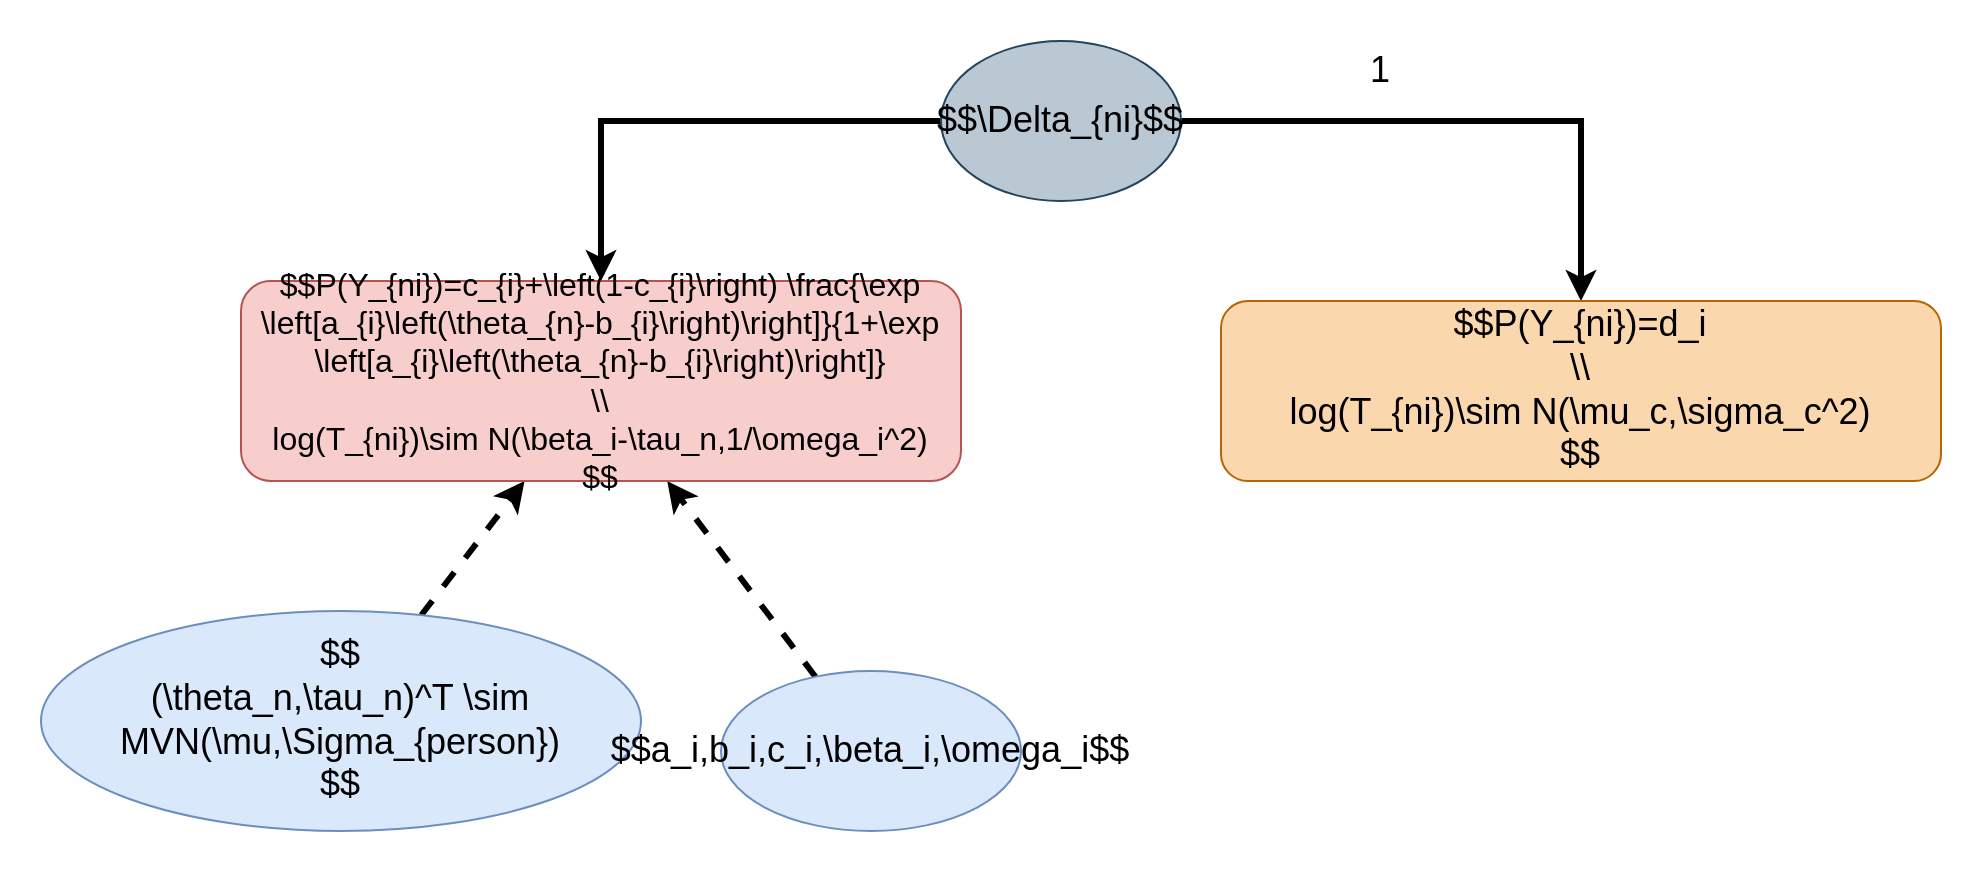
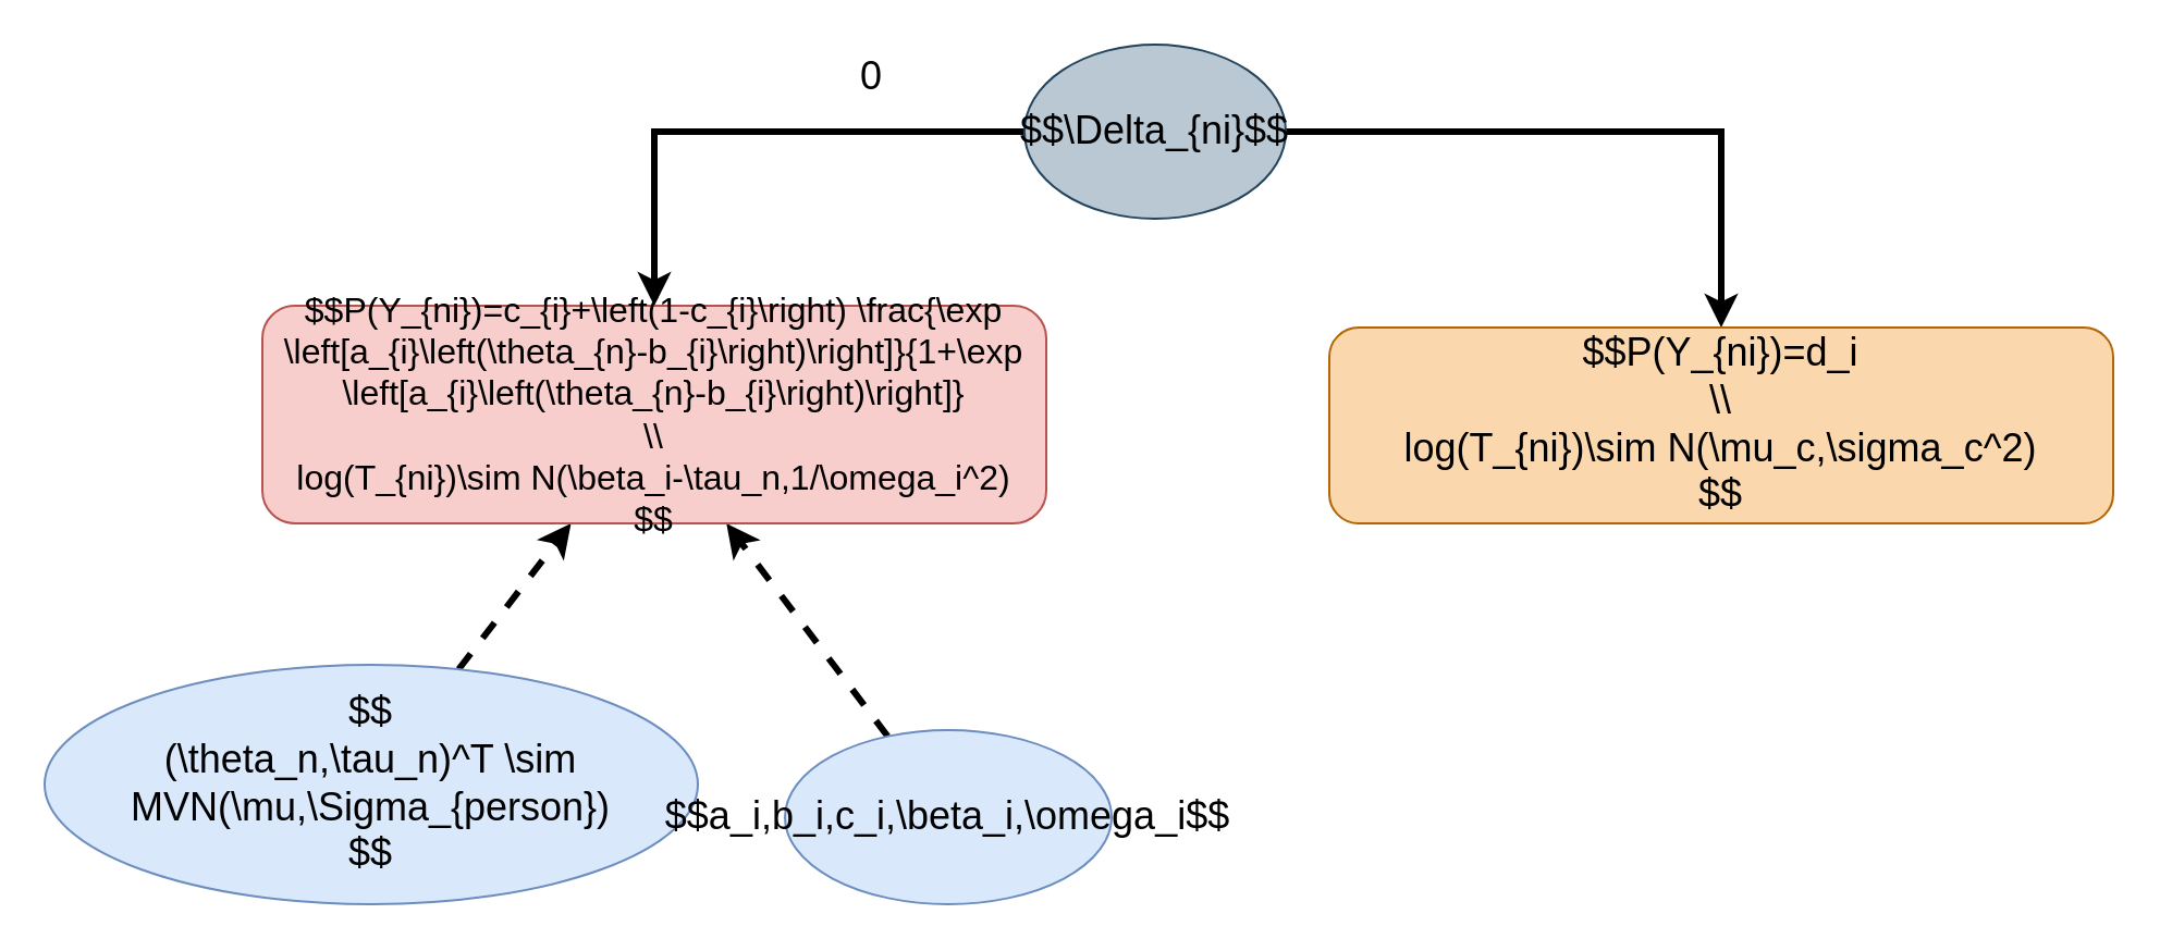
+ <mxCell id="10" value="&lt;font style=&quot;font-size: 18px;&quot;&gt;0&lt;/font&gt;" style="text;html=1;strokeColor=none;fillColor=none;align=center;verticalAlign=middle;whiteSpace=wrap;rounded=0;fontSize=18;" parent="1" vertex="1"><mxGeometry x="370" y="20" width="60" height="30" as="geometry" /></mxCell>
- <mxCell id="9" value="&lt;font style=&quot;font-size: 18px;&quot;&gt;1&lt;/font&gt;" style="text;html=1;strokeColor=none;fillColor=none;align=center;verticalAlign=middle;whiteSpace=wrap;rounded=0;strokeWidth=0;fontSize=18;" parent="1" vertex="1"><mxGeometry x="660" y="20" width="60" height="30" as="geometry" /></mxCell>
